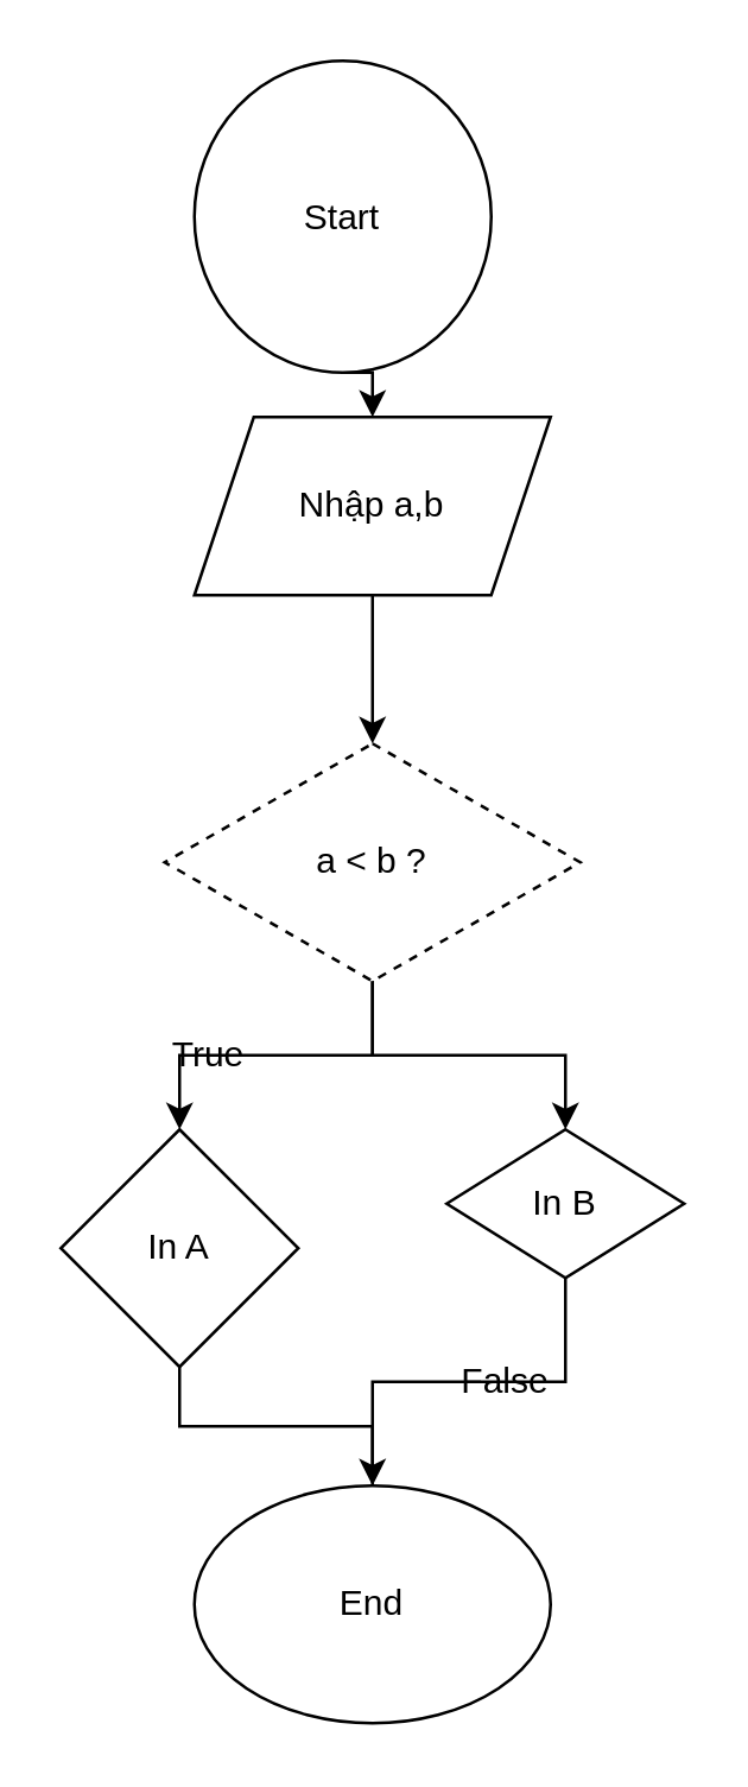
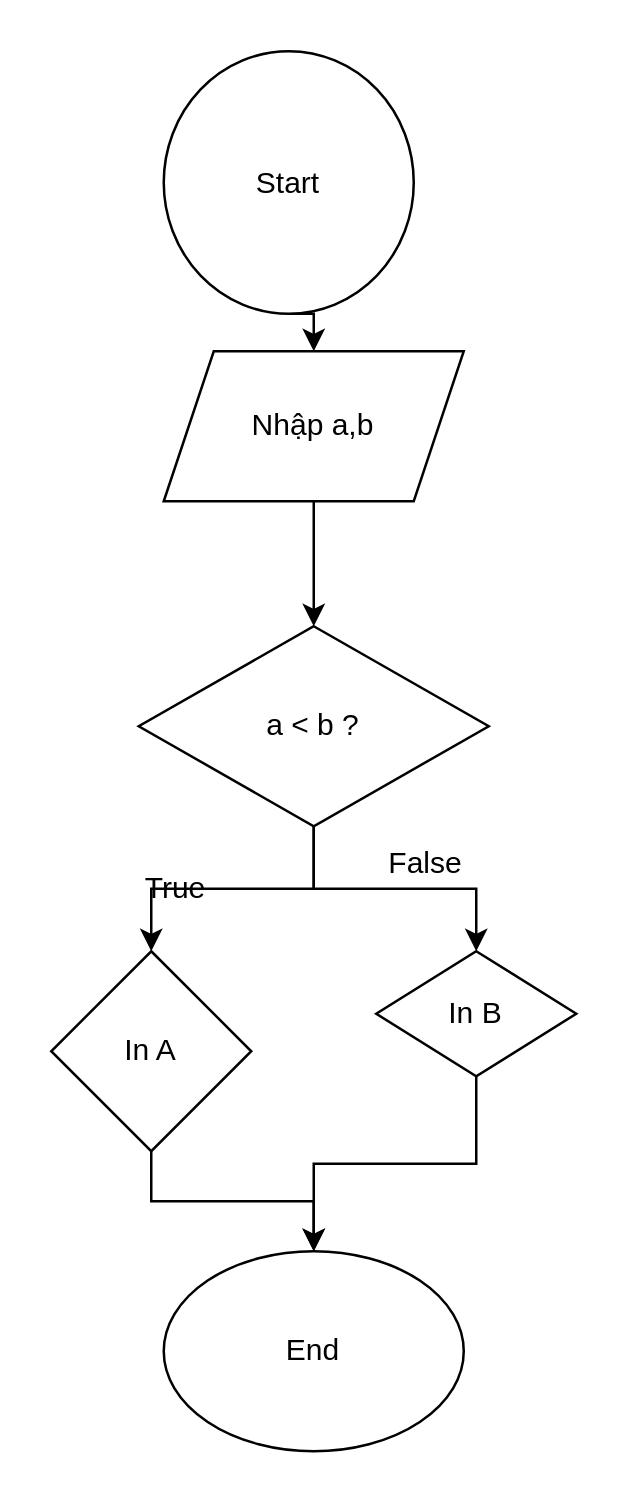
- <mxCell id="8" value="a &amp;lt; b ?" style="rhombus;whiteSpace=wrap;html=1;dashed=1;" vertex="1" parent="1"><mxGeometry x="55" y="250" width="140" height="80" as="geometry" /></mxCell>
+ <mxCell id="8" value="a &amp;lt; b ?" style="rhombus;whiteSpace=wrap;html=1;" vertex="1" parent="1"><mxGeometry x="55" y="250" width="140" height="80" as="geometry" /></mxCell>
- <mxCell id="11" style="edgeStyle=orthogonalEdgeStyle;rounded=0;orthogonalLoop=1;jettySize=auto;html=1;exitX=0.5;exitY=1;exitDx=0;exitDy=0;entryX=0.5;entryY=0;entryDx=0;entryDy=0;endArrow=none;" edge="1" parent="1" source="12" target="15"><mxGeometry relative="1" as="geometry" /></mxCell>
+ <mxCell id="11" style="edgeStyle=orthogonalEdgeStyle;rounded=0;orthogonalLoop=1;jettySize=auto;html=1;exitX=0.5;exitY=1;exitDx=0;exitDy=0;entryX=0.5;entryY=0;entryDx=0;entryDy=0;" edge="1" parent="1" source="12" target="15"><mxGeometry relative="1" as="geometry" /></mxCell>
- <mxCell id="14" value="False" style="text;html=1;align=center;verticalAlign=middle;whiteSpace=wrap;rounded=0;" vertex="1" parent="1"><mxGeometry x="140" y="450" width="60" height="30" as="geometry" /></mxCell>
+ <mxCell id="14" value="False" style="text;html=1;align=center;verticalAlign=middle;whiteSpace=wrap;rounded=0;" vertex="1" parent="1"><mxGeometry x="140" y="330" width="60" height="30" as="geometry" /></mxCell>
